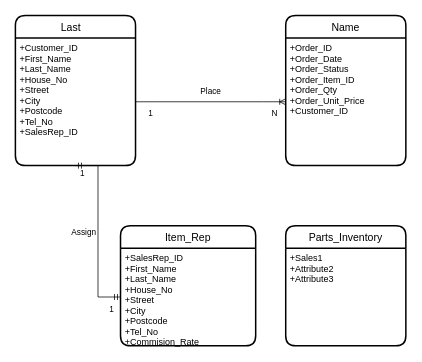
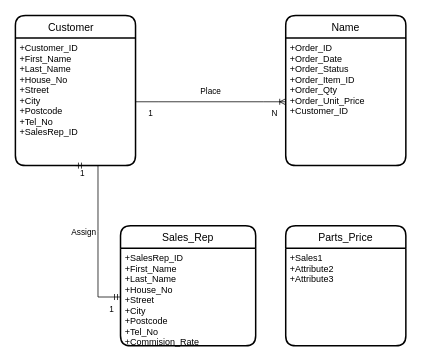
- <mxCell id="2" value="Last   " style="swimlane;childLayout=stackLayout;horizontal=1;startSize=30;horizontalStack=0;rounded=1;fontSize=14;fontStyle=0;strokeWidth=2;resizeParent=0;resizeLast=1;shadow=0;dashed=0;align=center;" vertex="1" parent="1"><mxGeometry x="20" y="20" width="160" height="200" as="geometry"><mxRectangle x="40" y="80" width="100" height="30" as="alternateBounds" /></mxGeometry></mxCell>
+ <mxCell id="2" value="Customer   " style="swimlane;childLayout=stackLayout;horizontal=1;startSize=30;horizontalStack=0;rounded=1;fontSize=14;fontStyle=0;strokeWidth=2;resizeParent=0;resizeLast=1;shadow=0;dashed=0;align=center;" vertex="1" parent="1"><mxGeometry x="20" y="20" width="160" height="200" as="geometry"><mxRectangle x="40" y="80" width="100" height="30" as="alternateBounds" /></mxGeometry></mxCell>
- <mxCell id="10" value="Item_Rep" style="swimlane;childLayout=stackLayout;horizontal=1;startSize=30;horizontalStack=0;rounded=1;fontSize=14;fontStyle=0;strokeWidth=2;resizeParent=0;resizeLast=1;shadow=0;dashed=0;align=center;" vertex="1" parent="1"><mxGeometry x="160" y="300" width="180" height="160" as="geometry"><mxRectangle x="250" y="340" width="100" height="30" as="alternateBounds" /></mxGeometry></mxCell>
+ <mxCell id="10" value="Sales_Rep" style="swimlane;childLayout=stackLayout;horizontal=1;startSize=30;horizontalStack=0;rounded=1;fontSize=14;fontStyle=0;strokeWidth=2;resizeParent=0;resizeLast=1;shadow=0;dashed=0;align=center;" vertex="1" parent="1"><mxGeometry x="160" y="300" width="180" height="160" as="geometry"><mxRectangle x="250" y="340" width="100" height="30" as="alternateBounds" /></mxGeometry></mxCell>
- <mxCell id="16" value="Parts_Inventory" style="swimlane;childLayout=stackLayout;horizontal=1;startSize=30;horizontalStack=0;rounded=1;fontSize=14;fontStyle=0;strokeWidth=2;resizeParent=0;resizeLast=1;shadow=0;dashed=0;align=center;" vertex="1" parent="1"><mxGeometry x="380" y="300" width="160" height="160" as="geometry" /></mxCell>
+ <mxCell id="16" value="Parts_Price" style="swimlane;childLayout=stackLayout;horizontal=1;startSize=30;horizontalStack=0;rounded=1;fontSize=14;fontStyle=0;strokeWidth=2;resizeParent=0;resizeLast=1;shadow=0;dashed=0;align=center;" vertex="1" parent="1"><mxGeometry x="380" y="300" width="160" height="160" as="geometry" /></mxCell>
